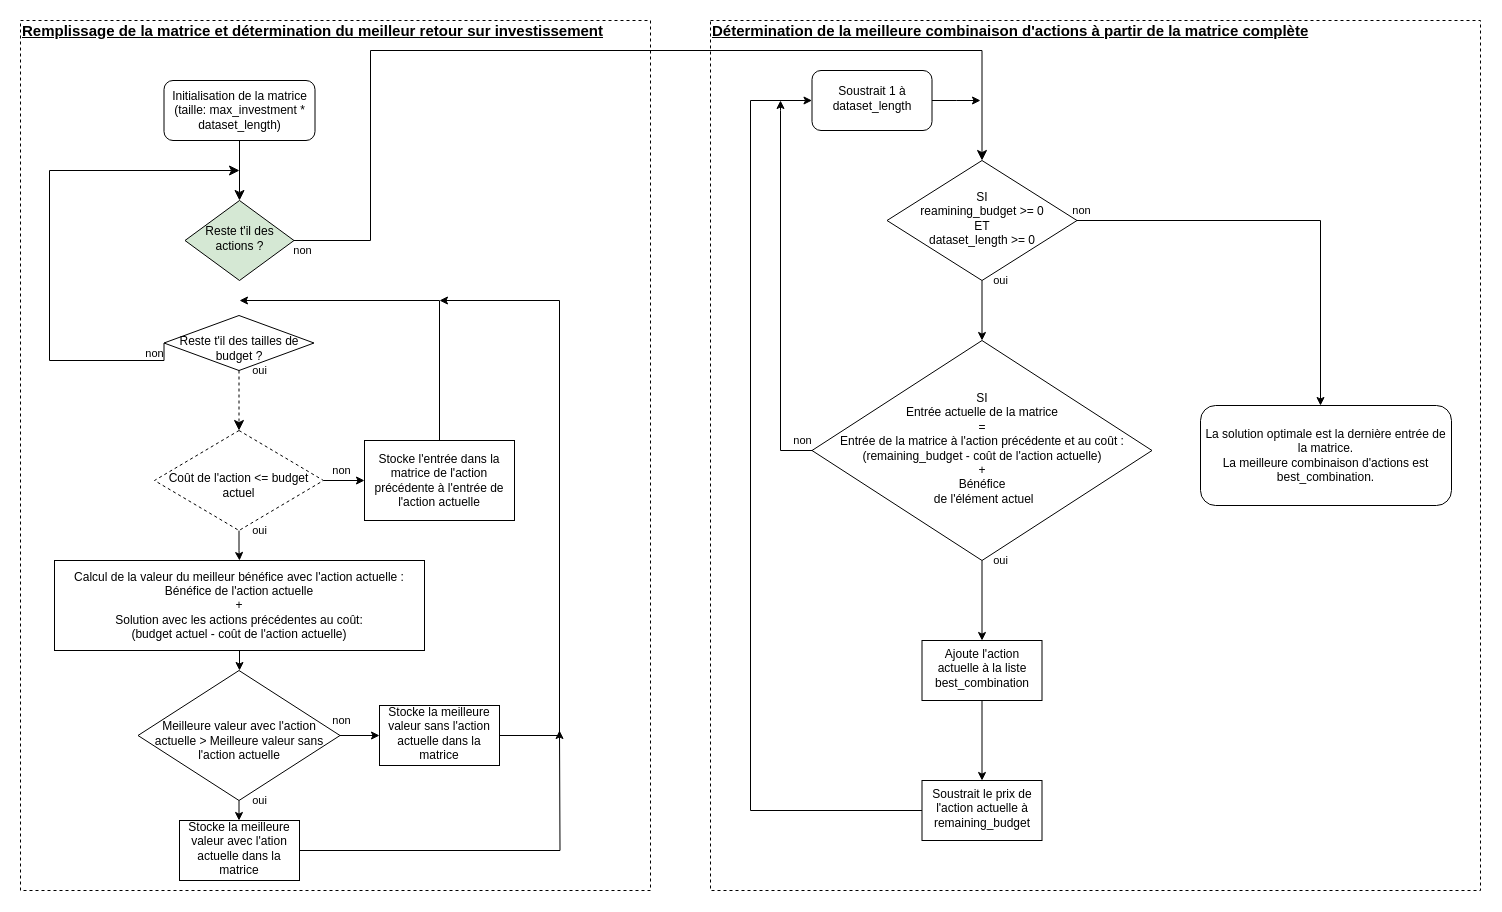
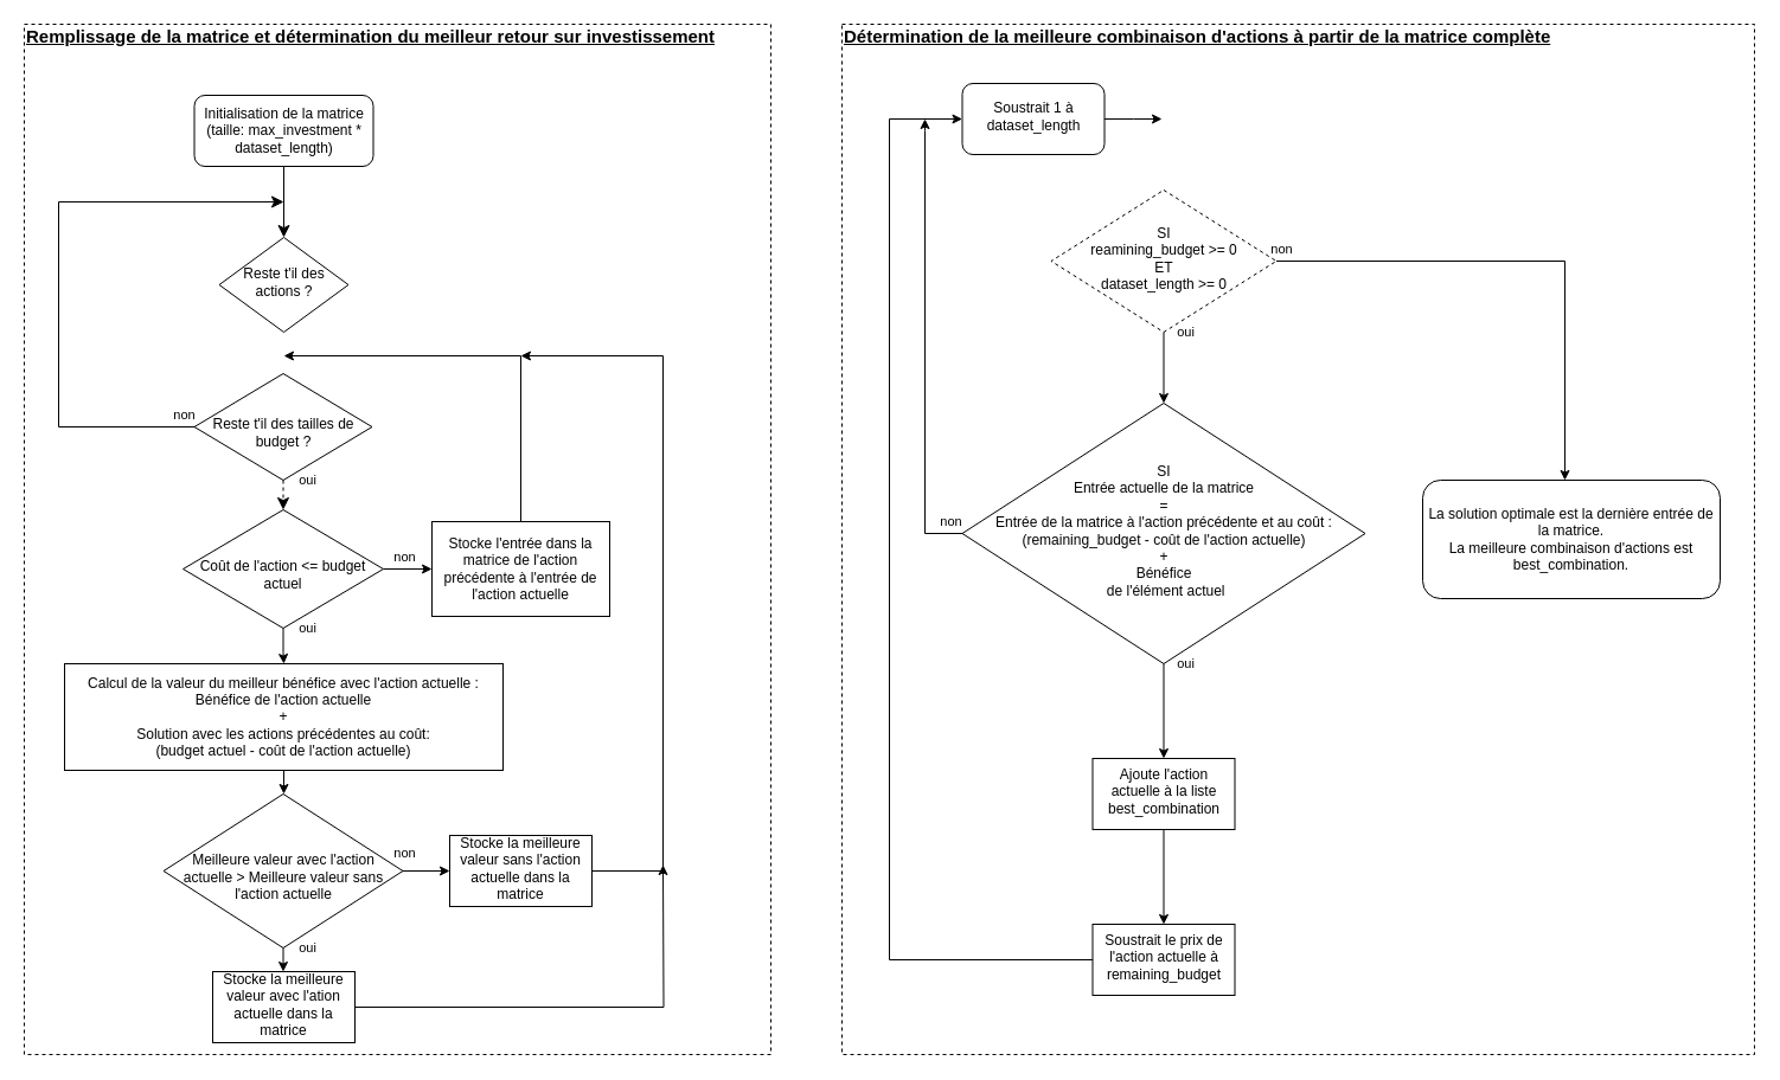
- <mxCell id="6" value="non" style="edgeStyle=orthogonalEdgeStyle;rounded=0;html=1;jettySize=auto;orthogonalLoop=1;fontSize=11;endArrow=classic;endFill=1;endSize=8;strokeWidth=1;shadow=0;labelBackgroundColor=none;entryX=0.5;entryY=0;entryDx=0;entryDy=0;exitX=1;exitY=0.5;exitDx=0;exitDy=0;" parent="1" source="7" target="20" edge="1"><mxGeometry x="-0.983" y="-10" relative="1" as="geometry"><mxPoint as="offset" /><mxPoint x="319" y="770" as="targetPoint" /><Array as="points"><mxPoint x="370" y="240" /><mxPoint x="370" y="50" /><mxPoint x="982" y="50" /></Array></mxGeometry></mxCell>
- <mxCell id="20" value="SI&lt;br&gt;reamining_budget &amp;gt;= 0&lt;br&gt;ET&lt;br&gt;dataset_length &amp;gt;= 0" style="rhombus;whiteSpace=wrap;html=1;shadow=0;fontFamily=Helvetica;fontSize=12;align=center;strokeWidth=1;spacing=6;spacingTop=-4;" vertex="1" parent="1"><mxGeometry x="886.5" y="160" width="190" height="120" as="geometry" /></mxCell>
+ <mxCell id="20" value="SI&lt;br&gt;reamining_budget &amp;gt;= 0&lt;br&gt;ET&lt;br&gt;dataset_length &amp;gt;= 0" style="rhombus;whiteSpace=wrap;html=1;shadow=0;fontFamily=Helvetica;fontSize=12;align=center;strokeWidth=1;spacing=6;spacingTop=-4;dashed=1;" vertex="1" parent="1"><mxGeometry x="886.5" y="160" width="190" height="120" as="geometry" /></mxCell>
- <mxCell id="7" value="Reste t'il des actions ?" style="rhombus;whiteSpace=wrap;html=1;shadow=0;fontFamily=Helvetica;fontSize=12;align=center;strokeWidth=1;spacing=6;spacingTop=-4;fillColor=#d5e8d4;" parent="1" vertex="1"><mxGeometry x="184.5" y="200" width="109" height="80" as="geometry" /></mxCell>
+ <mxCell id="7" value="Reste t'il des actions ?" style="rhombus;whiteSpace=wrap;html=1;shadow=0;fontFamily=Helvetica;fontSize=12;align=center;strokeWidth=1;spacing=6;spacingTop=-4;" parent="1" vertex="1"><mxGeometry x="184.5" y="200" width="109" height="80" as="geometry" /></mxCell>
- <mxCell id="9" value="&lt;br&gt;Reste t'il des tailles de budget ?" style="rhombus;whiteSpace=wrap;html=1;shadow=0;fontFamily=Helvetica;fontSize=12;align=center;strokeWidth=1;spacing=6;spacingTop=-4;" parent="1" vertex="1"><mxGeometry x="163.5" y="315" width="150" height="55" as="geometry" /></mxCell>
+ <mxCell id="9" value="&lt;br&gt;Reste t'il des tailles de budget ?" style="rhombus;whiteSpace=wrap;html=1;shadow=0;fontFamily=Helvetica;fontSize=12;align=center;strokeWidth=1;spacing=6;spacingTop=-4;" parent="1" vertex="1"><mxGeometry x="163.5" y="315" width="150" height="90" as="geometry" /></mxCell>
- <mxCell id="13" value="&lt;br&gt;Coût de l'action &amp;lt;= budget actuel" style="rhombus;whiteSpace=wrap;html=1;shadow=0;fontFamily=Helvetica;fontSize=12;align=center;strokeWidth=1;spacing=6;spacingTop=-4;dashed=1;" vertex="1" parent="1"><mxGeometry x="154" y="430" width="169" height="100" as="geometry" /></mxCell>
+ <mxCell id="13" value="&lt;br&gt;Coût de l'action &amp;lt;= budget actuel" style="rhombus;whiteSpace=wrap;html=1;shadow=0;fontFamily=Helvetica;fontSize=12;align=center;strokeWidth=1;spacing=6;spacingTop=-4;" vertex="1" parent="1"><mxGeometry x="154" y="430" width="169" height="100" as="geometry" /></mxCell>
